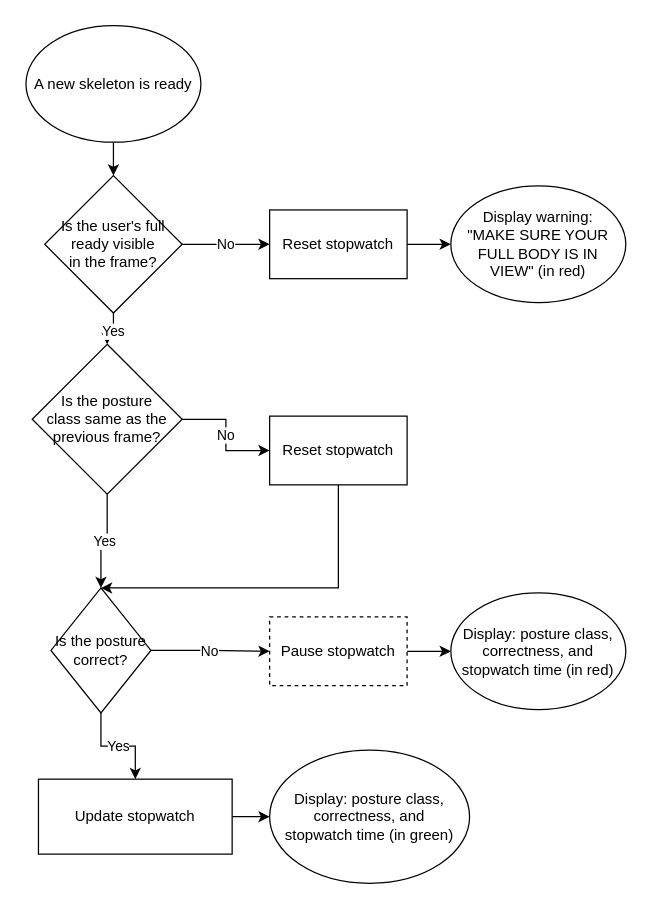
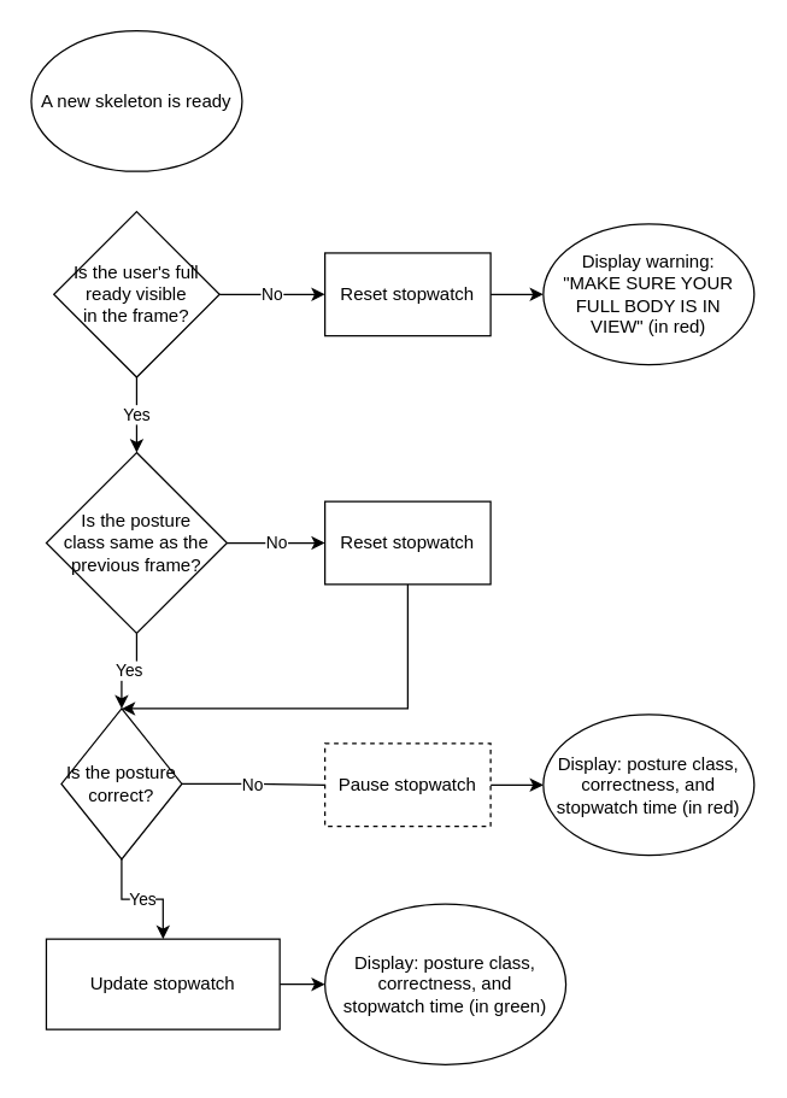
- <mxCell id="2" value="" style="edgeStyle=orthogonalEdgeStyle;rounded=0;orthogonalLoop=1;jettySize=auto;html=1;" edge="1" parent="1" source="3" target="6"><mxGeometry relative="1" as="geometry" /></mxCell>
- <mxCell id="12" value="Is the posture&lt;div&gt;class same as&amp;nbsp;&lt;span style=&quot;background-color: transparent; color: light-dark(rgb(0, 0, 0), rgb(255, 255, 255));&quot;&gt;the&lt;/span&gt;&lt;/div&gt;&lt;div&gt;&lt;span style=&quot;background-color: transparent; color: light-dark(rgb(0, 0, 0), rgb(255, 255, 255));&quot;&gt;previous frame?&lt;/span&gt;&lt;/div&gt;" style="rhombus;whiteSpace=wrap;html=1;aspect=fixed;" vertex="1" parent="1"><mxGeometry x="25" y="275" width="120" height="120" as="geometry" /></mxCell>
+ <mxCell id="12" value="Is the posture&lt;div&gt;class same as&amp;nbsp;&lt;span style=&quot;background-color: transparent; color: light-dark(rgb(0, 0, 0), rgb(255, 255, 255));&quot;&gt;the&lt;/span&gt;&lt;/div&gt;&lt;div&gt;&lt;span style=&quot;background-color: transparent; color: light-dark(rgb(0, 0, 0), rgb(255, 255, 255));&quot;&gt;previous frame?&lt;/span&gt;&lt;/div&gt;" style="rhombus;whiteSpace=wrap;html=1;aspect=fixed;" vertex="1" parent="1"><mxGeometry x="30" y="300" width="120" height="120" as="geometry" /></mxCell>
- <mxCell id="15" value="No" style="edgeStyle=orthogonalEdgeStyle;rounded=0;orthogonalLoop=1;jettySize=auto;html=1;" edge="1" parent="1" source="17" target="19"><mxGeometry relative="1" as="geometry" /></mxCell>
+ <mxCell id="15" value="No" style="edgeStyle=orthogonalEdgeStyle;rounded=0;orthogonalLoop=1;jettySize=auto;html=1;endArrow=none;" edge="1" parent="1" source="17" target="19"><mxGeometry relative="1" as="geometry" /></mxCell>
